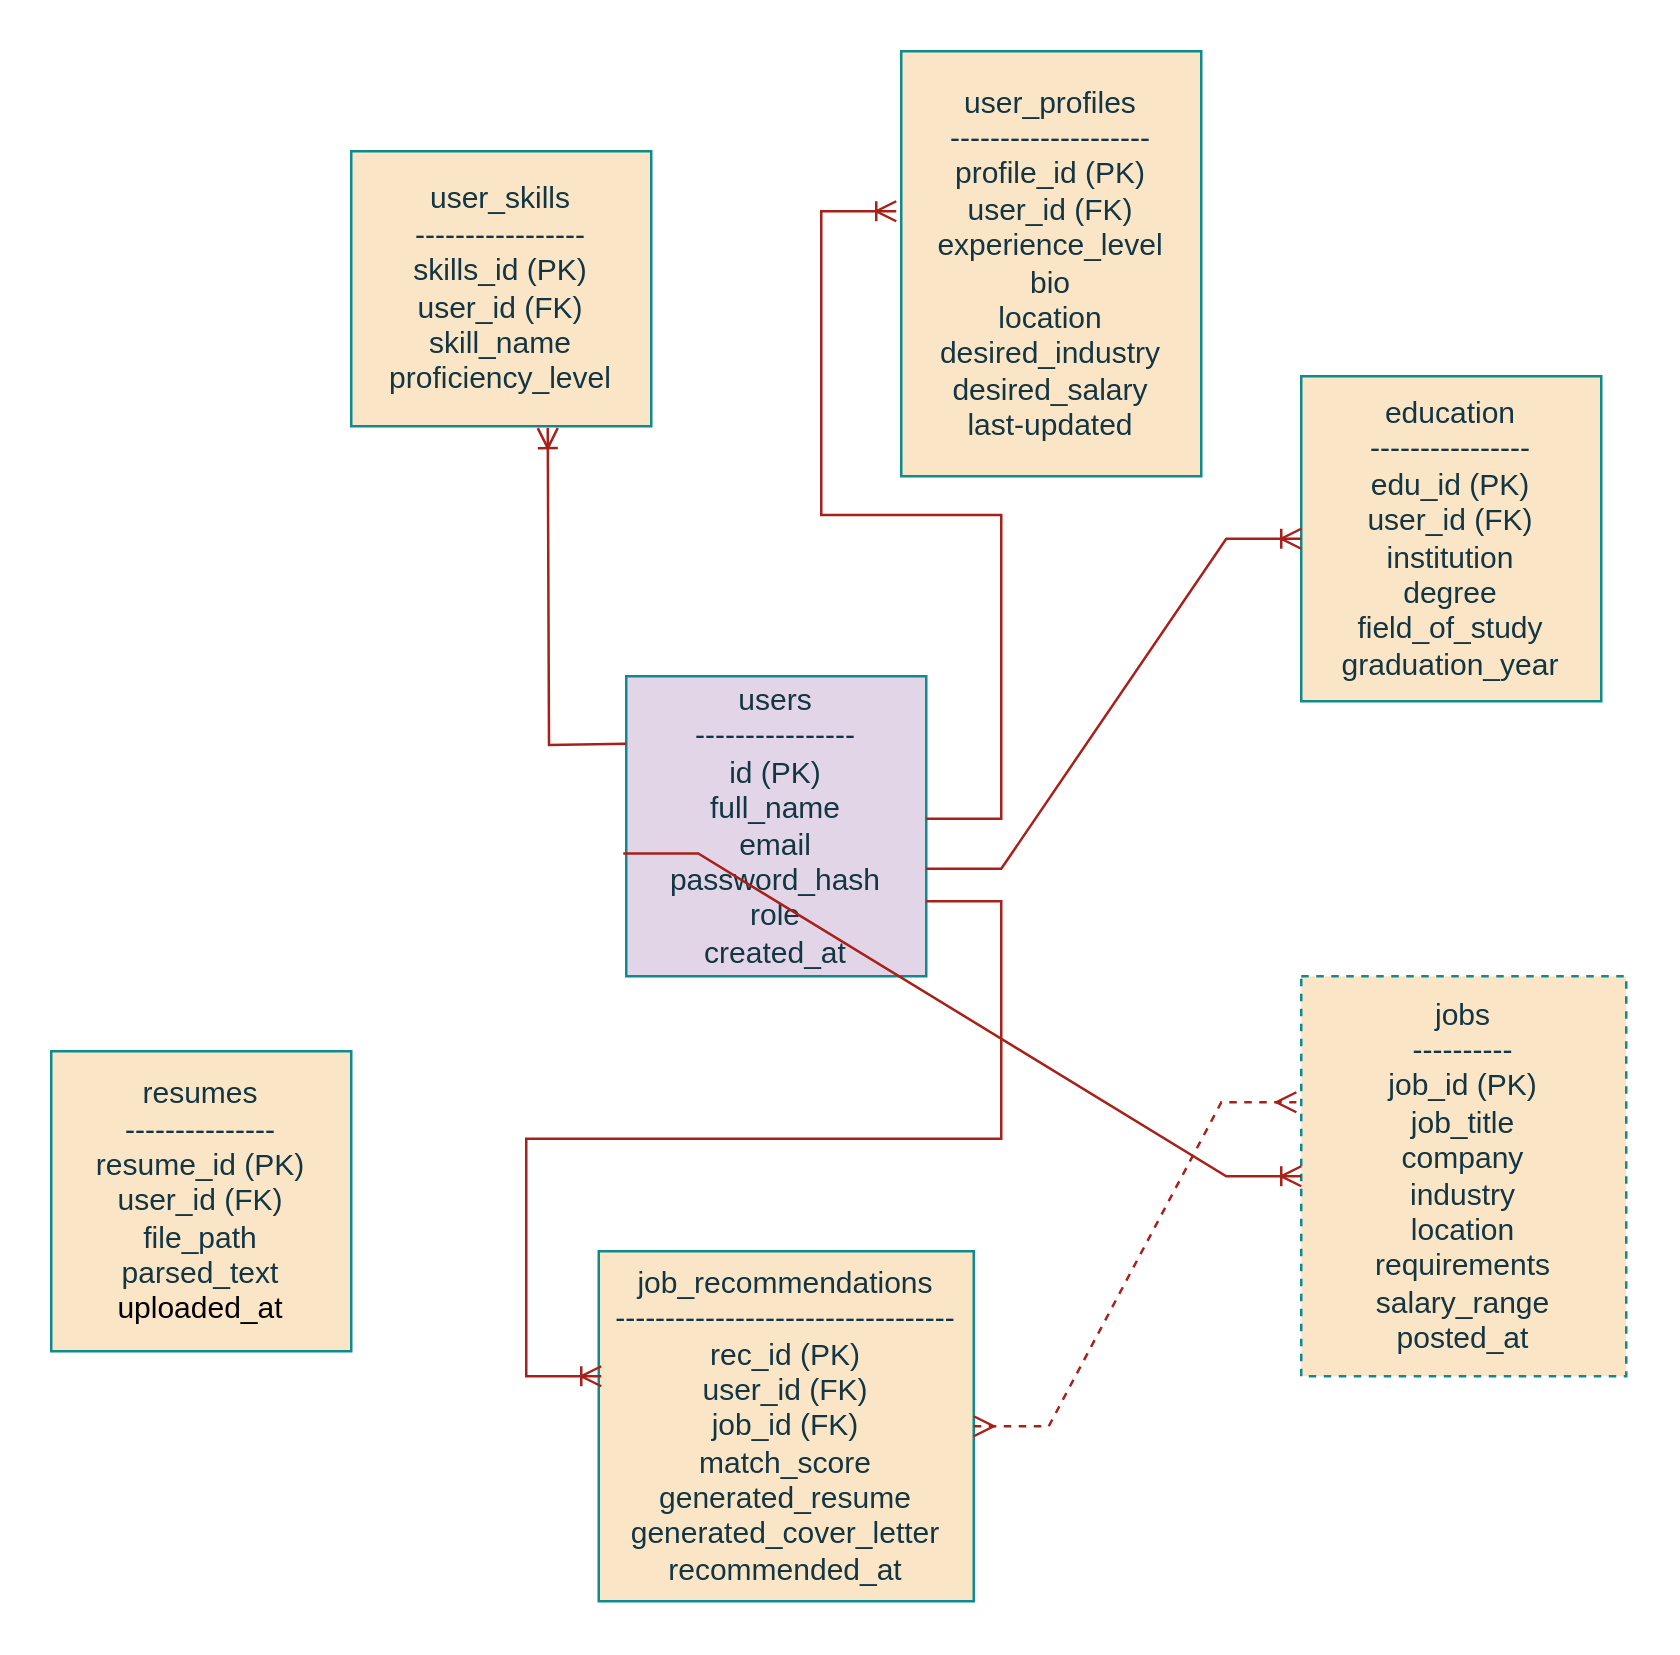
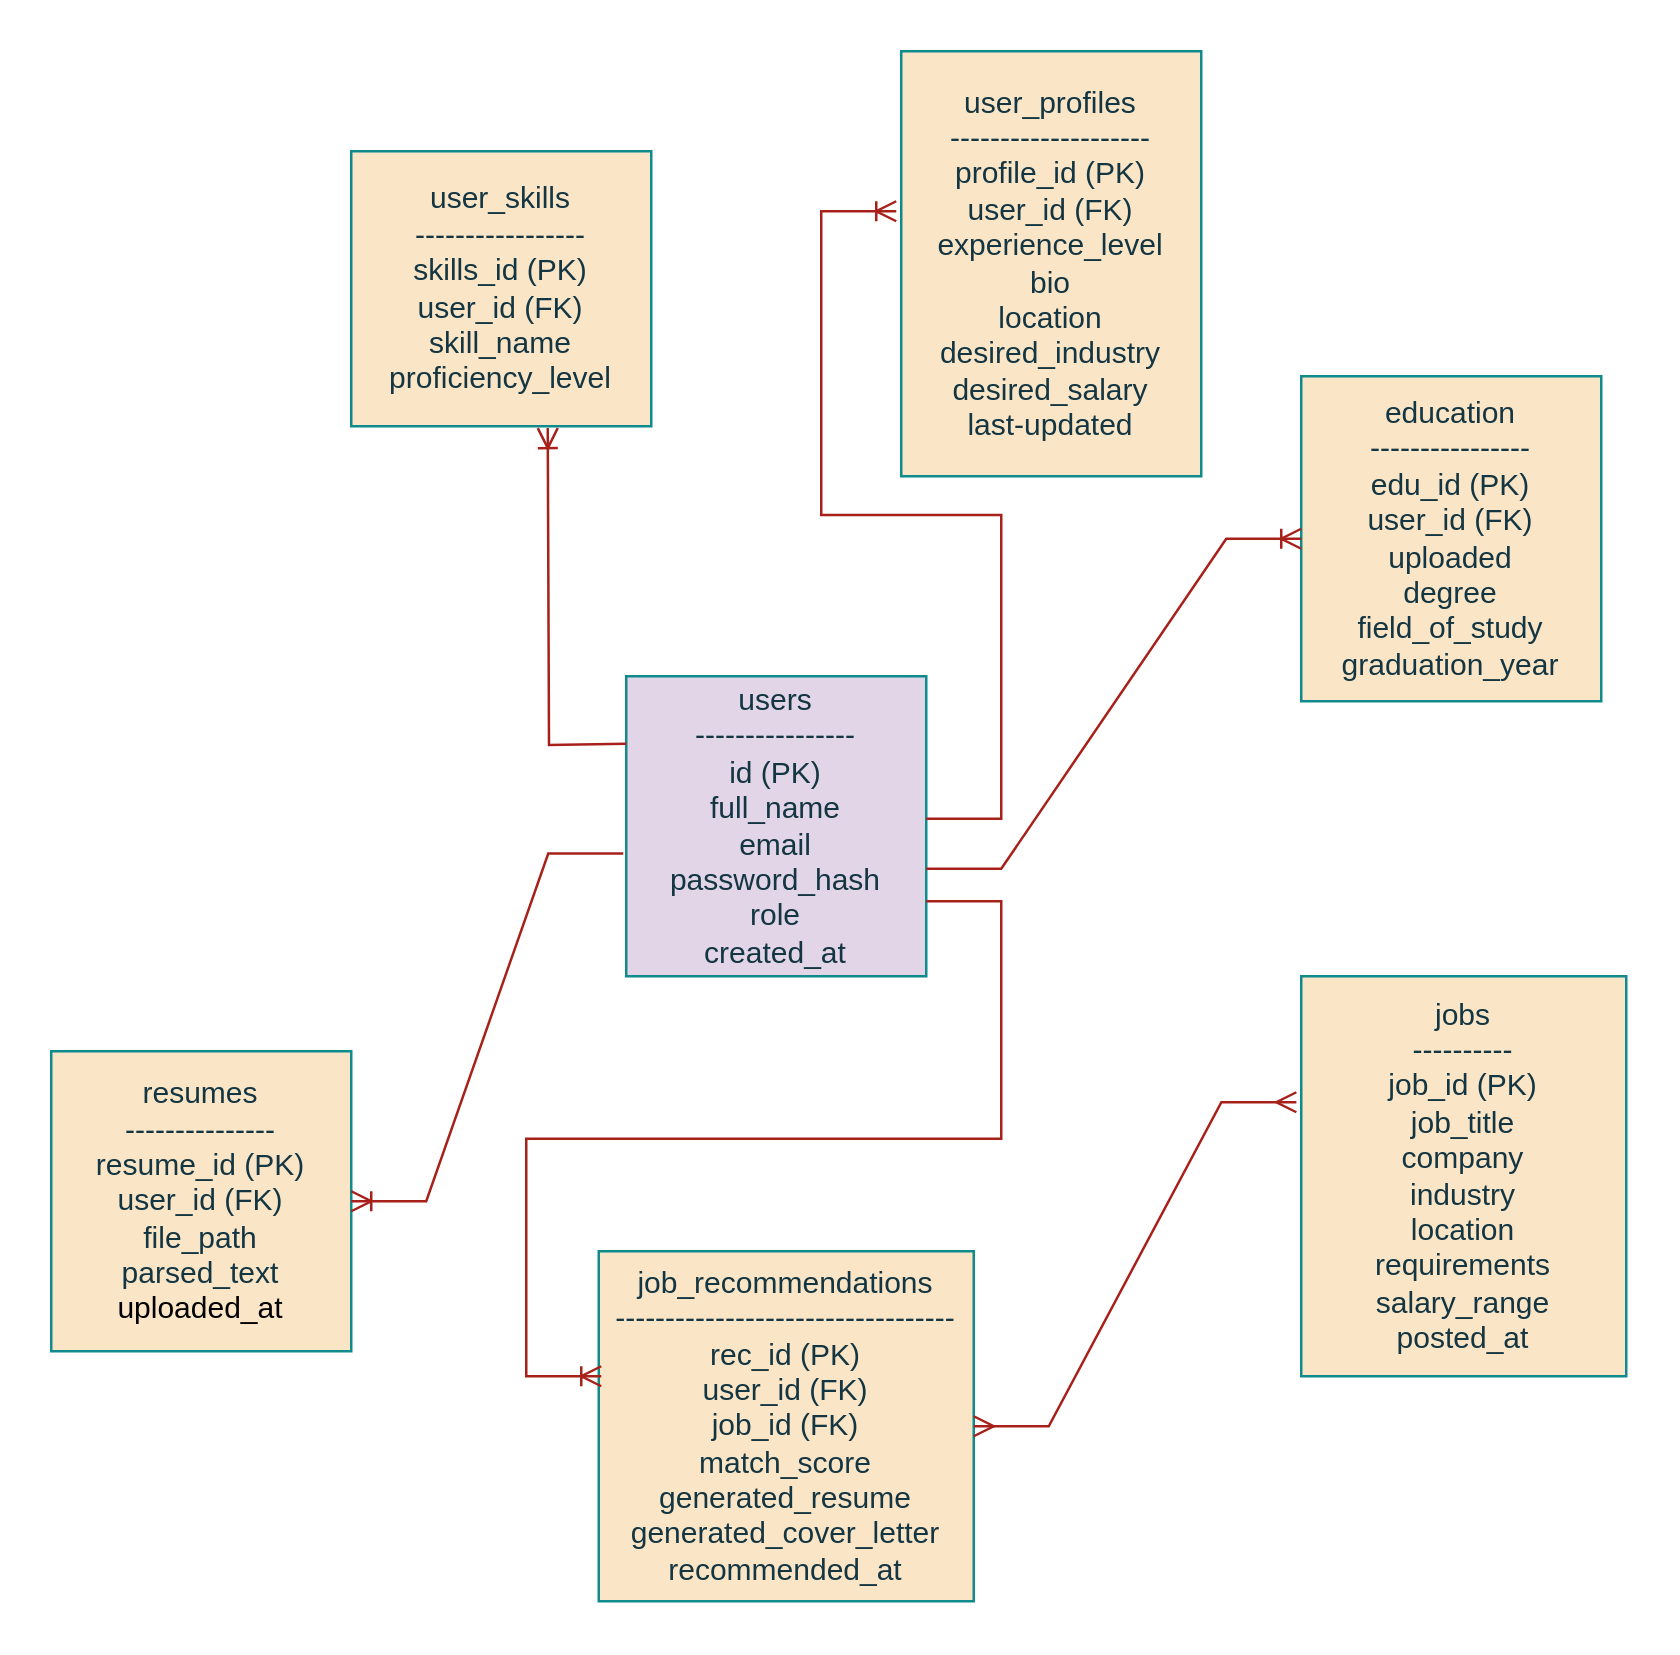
- <mxCell id="5" value="education&lt;div&gt;----------------&lt;/div&gt;&lt;div&gt;edu_id (PK)&lt;/div&gt;&lt;div&gt;user_id (FK)&lt;/div&gt;&lt;div&gt;institution&lt;/div&gt;&lt;div&gt;degree&lt;/div&gt;&lt;div&gt;field_of_study&lt;/div&gt;&lt;div&gt;graduation_year&lt;/div&gt;" style="rounded=0;whiteSpace=wrap;html=1;labelBackgroundColor=none;fillColor=#FAE5C7;strokeColor=#0F8B8D;fontColor=#143642;" vertex="1" parent="1"><mxGeometry x="520" y="150" width="120" height="130" as="geometry" /></mxCell>
+ <mxCell id="5" value="education&lt;div&gt;----------------&lt;/div&gt;&lt;div&gt;edu_id (PK)&lt;/div&gt;&lt;div&gt;user_id (FK)&lt;/div&gt;&lt;div&gt;uploaded&lt;/div&gt;&lt;div&gt;degree&lt;/div&gt;&lt;div&gt;field_of_study&lt;/div&gt;&lt;div&gt;graduation_year&lt;/div&gt;" style="rounded=0;whiteSpace=wrap;html=1;labelBackgroundColor=none;fillColor=#FAE5C7;strokeColor=#0F8B8D;fontColor=#143642;" vertex="1" parent="1"><mxGeometry x="520" y="150" width="120" height="130" as="geometry" /></mxCell>
- <mxCell id="11" value="" style="edgeStyle=entityRelationEdgeStyle;fontSize=12;html=1;endArrow=ERoneToMany;rounded=0;exitX=-0.01;exitY=0.591;exitDx=0;exitDy=0;exitPerimeter=0;labelBackgroundColor=none;strokeColor=#A8201A;fontColor=default;" edge="1" parent="1" source="2" target="8"><mxGeometry width="100" height="100" relative="1" as="geometry"><mxPoint x="690" y="330" as="sourcePoint" /><mxPoint x="790" y="230" as="targetPoint" /></mxGeometry></mxCell>
+ <mxCell id="11" value="" style="edgeStyle=entityRelationEdgeStyle;fontSize=12;html=1;endArrow=ERoneToMany;rounded=0;exitX=-0.01;exitY=0.591;exitDx=0;exitDy=0;exitPerimeter=0;entryX=1;entryY=0.5;entryDx=0;entryDy=0;labelBackgroundColor=none;strokeColor=#A8201A;fontColor=default;" edge="1" parent="1" source="2" target="6"><mxGeometry width="100" height="100" relative="1" as="geometry"><mxPoint x="690" y="330" as="sourcePoint" /><mxPoint x="790" y="230" as="targetPoint" /></mxGeometry></mxCell>
- <mxCell id="8" value="jobs&lt;div&gt;----------&lt;/div&gt;&lt;div&gt;job_id (PK)&lt;/div&gt;&lt;div&gt;job_title&lt;/div&gt;&lt;div&gt;company&lt;/div&gt;&lt;div&gt;industry&lt;/div&gt;&lt;div&gt;location&lt;/div&gt;&lt;div&gt;requirements&lt;/div&gt;&lt;div&gt;salary_range&lt;/div&gt;&lt;div&gt;posted_at&lt;/div&gt;" style="rounded=0;whiteSpace=wrap;html=1;labelBackgroundColor=none;fillColor=#FAE5C7;strokeColor=#0F8B8D;fontColor=#143642;dashed=1;" vertex="1" parent="1"><mxGeometry x="520" y="390" width="130" height="160" as="geometry" /></mxCell>
+ <mxCell id="8" value="jobs&lt;div&gt;----------&lt;/div&gt;&lt;div&gt;job_id (PK)&lt;/div&gt;&lt;div&gt;job_title&lt;/div&gt;&lt;div&gt;company&lt;/div&gt;&lt;div&gt;industry&lt;/div&gt;&lt;div&gt;location&lt;/div&gt;&lt;div&gt;requirements&lt;/div&gt;&lt;div&gt;salary_range&lt;/div&gt;&lt;div&gt;posted_at&lt;/div&gt;" style="rounded=0;whiteSpace=wrap;html=1;labelBackgroundColor=none;fillColor=#FAE5C7;strokeColor=#0F8B8D;fontColor=#143642;" vertex="1" parent="1"><mxGeometry x="520" y="390" width="130" height="160" as="geometry" /></mxCell>
- <mxCell id="14" value="" style="edgeStyle=entityRelationEdgeStyle;fontSize=12;html=1;endArrow=ERmany;startArrow=ERmany;rounded=0;exitX=1;exitY=0.5;exitDx=0;exitDy=0;entryX=-0.015;entryY=0.315;entryDx=0;entryDy=0;entryPerimeter=0;labelBackgroundColor=none;strokeColor=#A8201A;fontColor=default;dashed=1;" edge="1" parent="1" source="7" target="8"><mxGeometry width="100" height="100" relative="1" as="geometry"><mxPoint x="430" y="430" as="sourcePoint" /><mxPoint x="530" y="330" as="targetPoint" /></mxGeometry></mxCell>
+ <mxCell id="14" value="" style="edgeStyle=entityRelationEdgeStyle;fontSize=12;html=1;endArrow=ERmany;startArrow=ERmany;rounded=0;exitX=1;exitY=0.5;exitDx=0;exitDy=0;entryX=-0.015;entryY=0.315;entryDx=0;entryDy=0;entryPerimeter=0;labelBackgroundColor=none;strokeColor=#A8201A;fontColor=default;" edge="1" parent="1" source="7" target="8"><mxGeometry width="100" height="100" relative="1" as="geometry"><mxPoint x="430" y="430" as="sourcePoint" /><mxPoint x="530" y="330" as="targetPoint" /></mxGeometry></mxCell>
